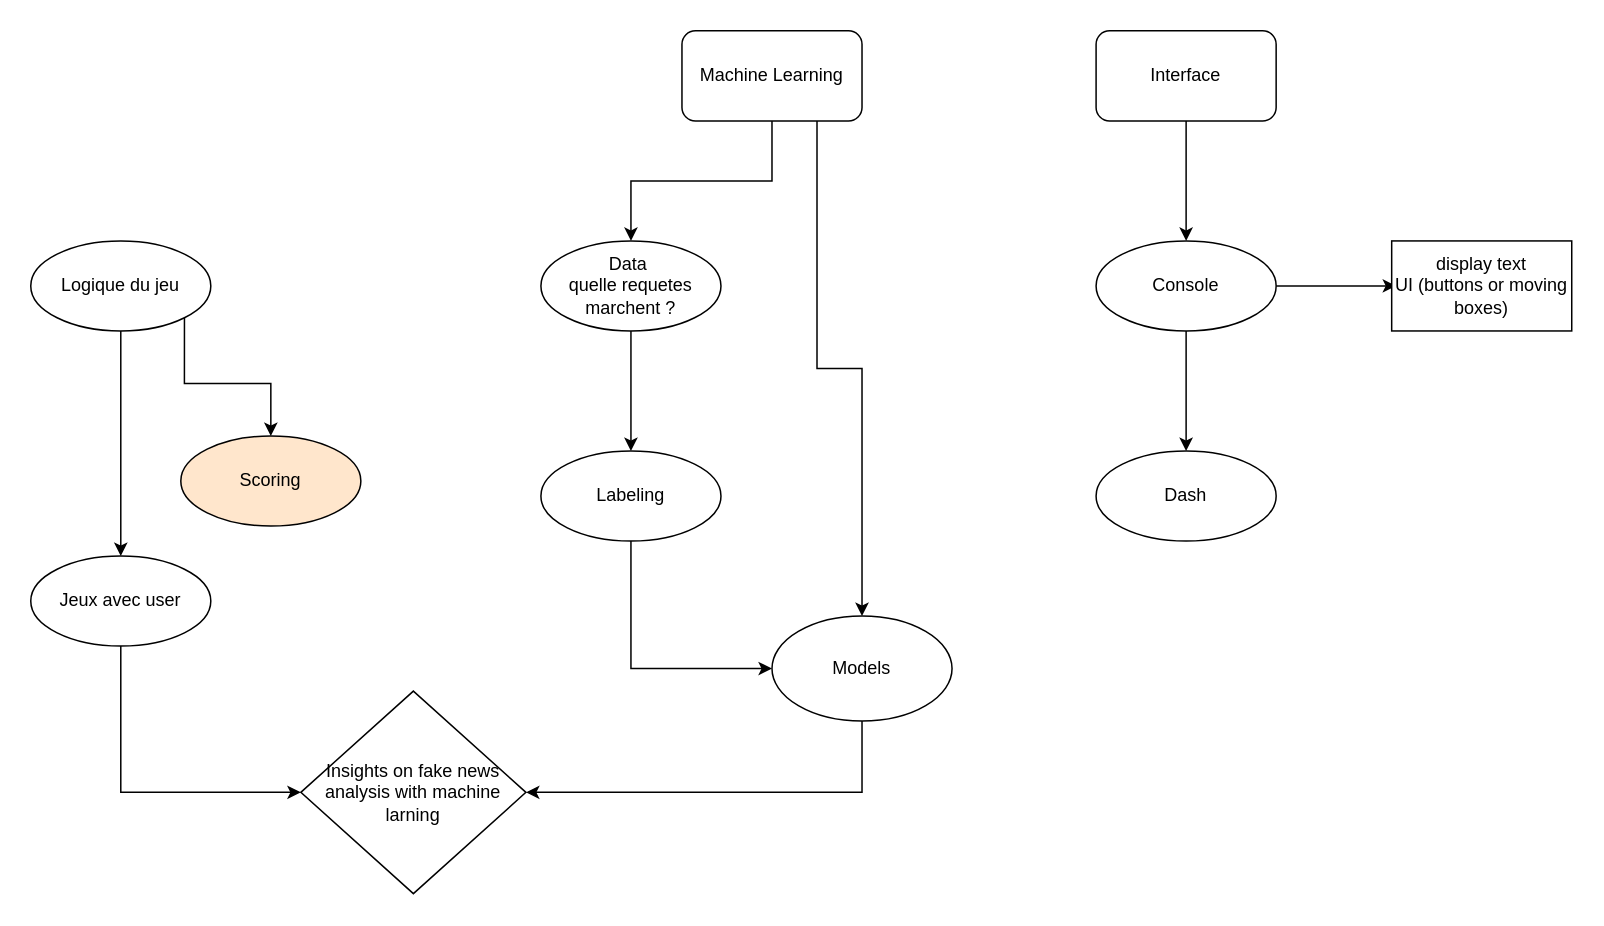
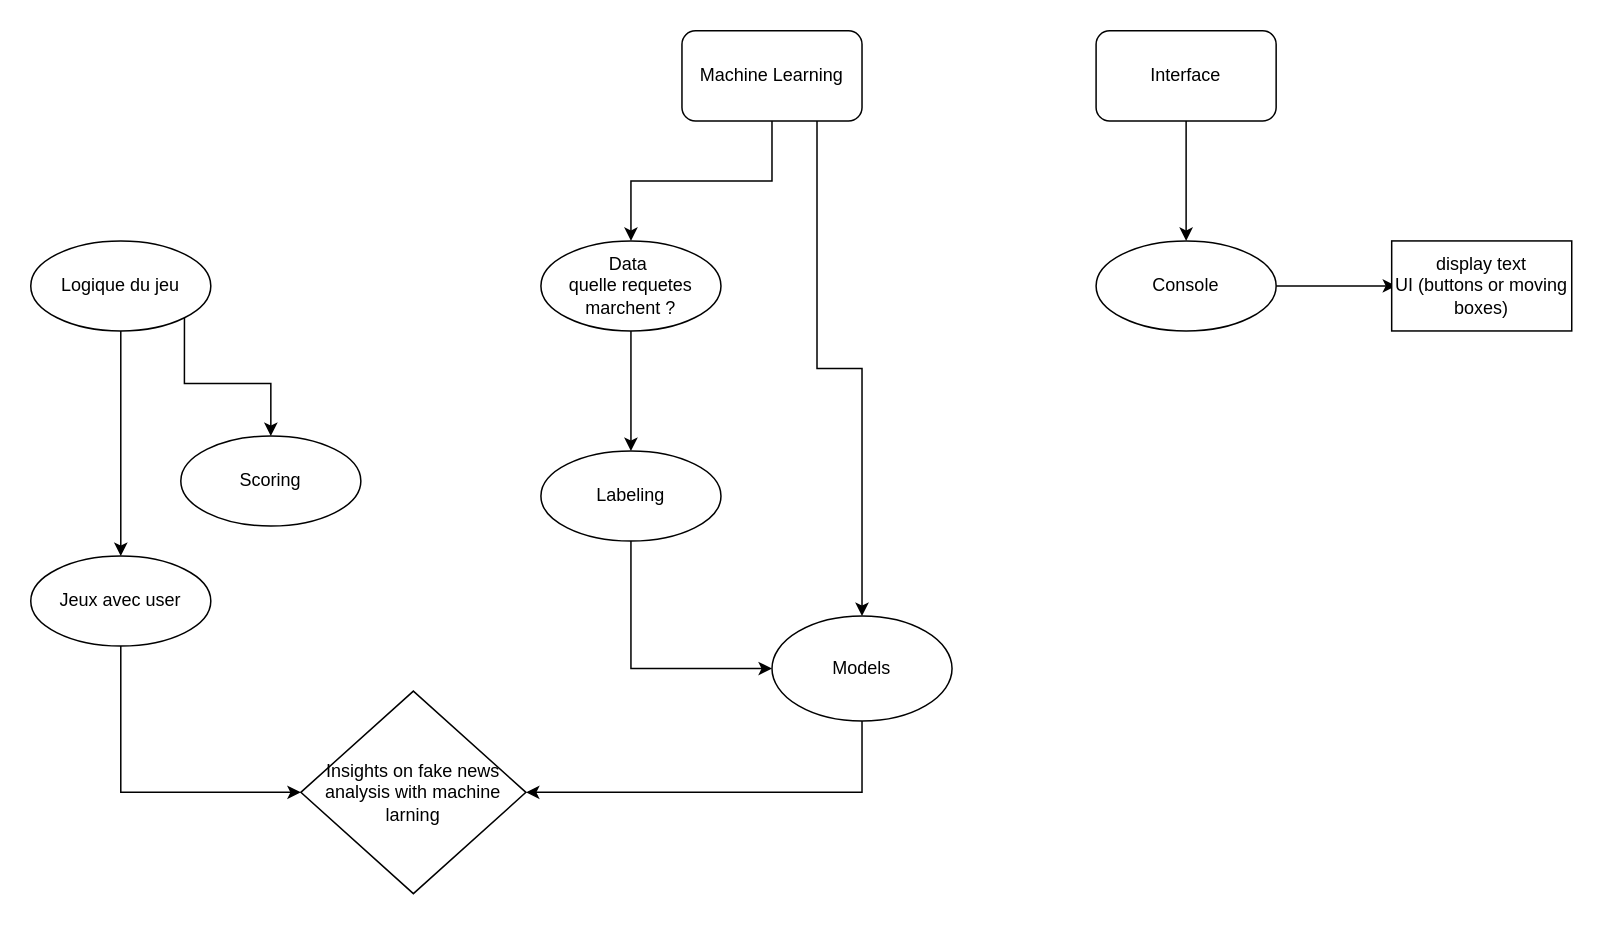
- <mxCell id="7" value="" style="edgeStyle=orthogonalEdgeStyle;rounded=0;orthogonalLoop=1;jettySize=auto;html=1;" edge="1" parent="1" source="9" target="10"><mxGeometry relative="1" as="geometry" /></mxCell>
- <mxCell id="20" value="Scoring" style="ellipse;whiteSpace=wrap;html=1;fillColor=#ffe6cc;" vertex="1" parent="1"><mxGeometry x="120" y="290" width="120" height="60" as="geometry" /></mxCell>
+ <mxCell id="20" value="Scoring" style="ellipse;whiteSpace=wrap;html=1;" vertex="1" parent="1"><mxGeometry x="120" y="290" width="120" height="60" as="geometry" /></mxCell>
- <mxCell id="10" value="Dash" style="ellipse;whiteSpace=wrap;html=1;rounded=1;" vertex="1" parent="1"><mxGeometry x="730" y="300" width="120" height="60" as="geometry" /></mxCell>
